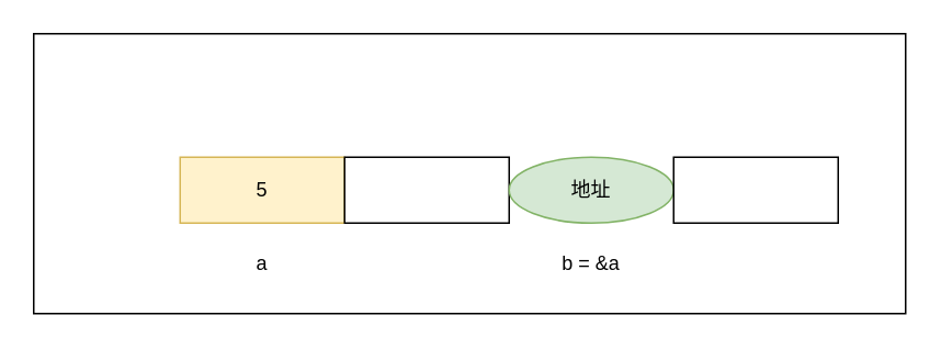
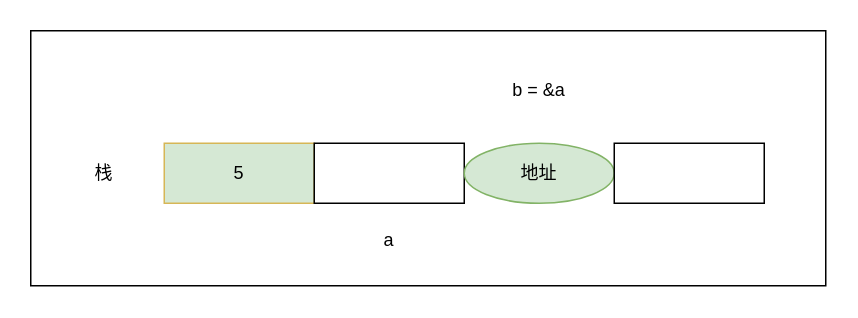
+ <mxCell id="6" value="栈" style="text;html=1;strokeColor=none;fillColor=none;align=center;verticalAlign=middle;whiteSpace=wrap;rounded=0;" vertex="1" parent="1"><mxGeometry x="39" y="100" width="60" height="30" as="geometry" /></mxCell>
- <mxCell id="3" value="5" style="rounded=0;whiteSpace=wrap;html=1;fillColor=#fff2cc;strokeColor=#d6b656;" vertex="1" parent="1"><mxGeometry x="109" y="95" width="100" height="40" as="geometry" /></mxCell>
+ <mxCell id="3" value="5" style="rounded=0;whiteSpace=wrap;html=1;fillColor=#d5e8d4;strokeColor=#d6b656;" vertex="1" parent="1"><mxGeometry x="109" y="95" width="100" height="40" as="geometry" /></mxCell>
- <mxCell id="8" value="a" style="text;html=1;strokeColor=none;fillColor=none;align=center;verticalAlign=middle;whiteSpace=wrap;rounded=0;" vertex="1" parent="1"><mxGeometry x="129" y="145" width="60" height="30" as="geometry" /></mxCell>
+ <mxCell id="8" value="a" style="text;html=1;strokeColor=none;fillColor=none;align=center;verticalAlign=middle;whiteSpace=wrap;rounded=0;" vertex="1" parent="1"><mxGeometry x="229" y="145" width="60" height="30" as="geometry" /></mxCell>
- <mxCell id="9" value="b = &amp;amp;a" style="text;html=1;strokeColor=none;fillColor=none;align=center;verticalAlign=middle;whiteSpace=wrap;rounded=0;" vertex="1" parent="1"><mxGeometry x="329" y="145" width="60" height="30" as="geometry" /></mxCell>
+ <mxCell id="9" value="b = &amp;amp;a" style="text;html=1;strokeColor=none;fillColor=none;align=center;verticalAlign=middle;whiteSpace=wrap;rounded=0;" vertex="1" parent="1"><mxGeometry x="329" y="45" width="60" height="30" as="geometry" /></mxCell>
